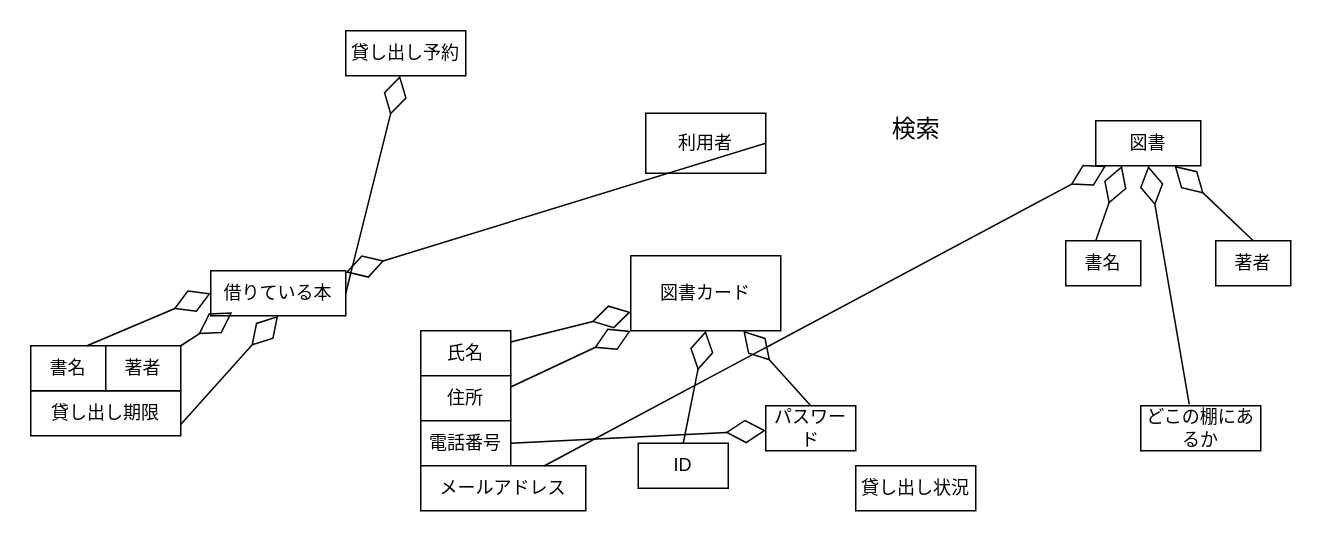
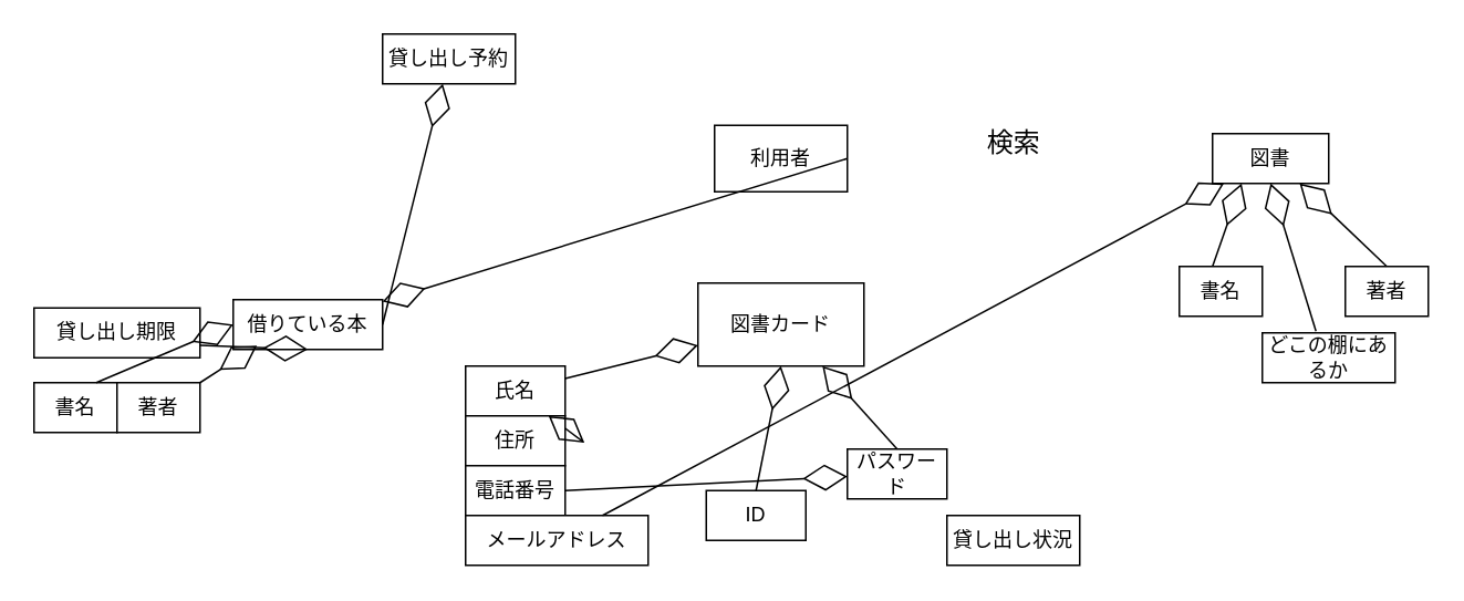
- <mxCell id="23" value="" style="endArrow=diamondThin;endFill=0;endSize=24;html=1;rounded=0;fontSize=12;curved=1;entryX=0;entryY=1;entryDx=0;entryDy=0;exitX=1;exitY=0.25;exitDx=0;exitDy=0;" parent="1" source="7" target="3" edge="1"><mxGeometry width="160" relative="1" as="geometry"><mxPoint x="270" y="270" as="sourcePoint" /><mxPoint x="430" y="270" as="targetPoint" /></mxGeometry></mxCell>
+ <mxCell id="23" value="" style="endArrow=diamondThin;endFill=0;endSize=24;html=1;rounded=0;fontSize=12;curved=1;exitX=1;exitY=0.25;exitDx=0;exitDy=0;" parent="1" source="7" target="6" edge="1"><mxGeometry width="160" relative="1" as="geometry"><mxPoint x="270" y="270" as="sourcePoint" /><mxPoint x="430" y="270" as="targetPoint" /></mxGeometry></mxCell>
- <mxCell id="12" value="貸し出し期限" style="whiteSpace=wrap;html=1;" parent="1" vertex="1"><mxGeometry x="20" y="260" width="100" height="30" as="geometry" /></mxCell>
+ <mxCell id="12" value="貸し出し期限" style="whiteSpace=wrap;html=1;" parent="1" vertex="1"><mxGeometry x="20" y="185" width="100" height="30" as="geometry" /></mxCell>
- <mxCell id="14" value="どこの棚にあるか" style="whiteSpace=wrap;html=1;" parent="1" vertex="1"><mxGeometry x="760" y="270" width="80" height="30" as="geometry" /></mxCell>
+ <mxCell id="14" value="どこの棚にあるか" style="whiteSpace=wrap;html=1;" parent="1" vertex="1"><mxGeometry x="760" y="200" width="80" height="30" as="geometry" /></mxCell>
